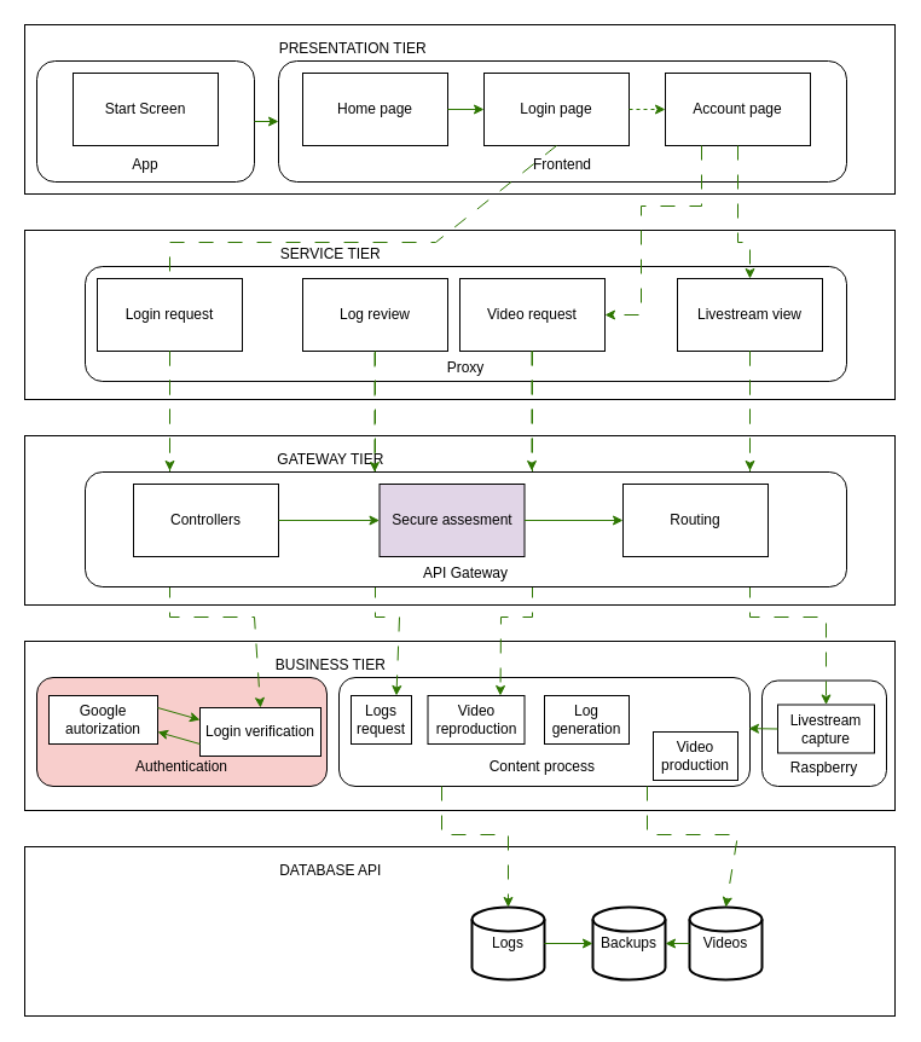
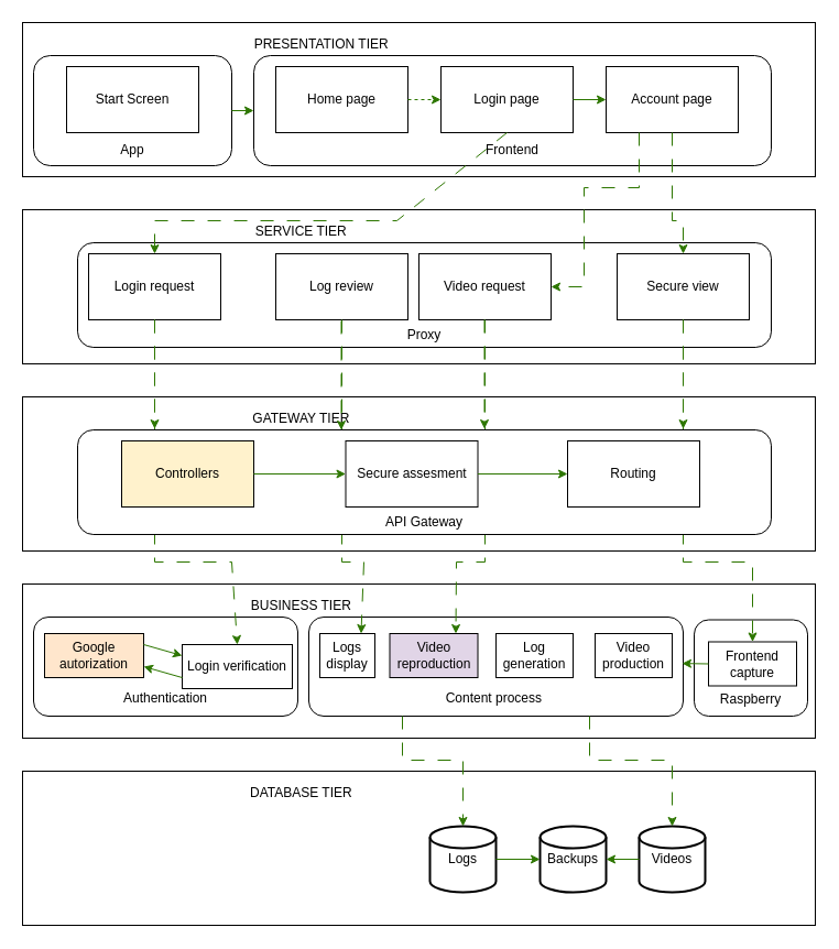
- <mxCell id="43" value="" style="endArrow=classic;html=1;rounded=0;exitX=1;exitY=0.5;exitDx=0;exitDy=0;entryX=0;entryY=0.5;entryDx=0;entryDy=0;fillColor=#60a917;strokeColor=#2D7600;" parent="1" source="14" target="15" edge="1"><mxGeometry width="50" height="50" relative="1" as="geometry"><mxPoint x="370" y="90" as="sourcePoint" /><mxPoint x="400" y="90" as="targetPoint" /></mxGeometry></mxCell>
+ <mxCell id="43" value="" style="endArrow=classic;html=1;rounded=0;exitX=1;exitY=0.5;exitDx=0;exitDy=0;entryX=0;entryY=0.5;entryDx=0;entryDy=0;fillColor=#60a917;strokeColor=#2D7600;dashed=1;" parent="1" source="14" target="15" edge="1"><mxGeometry width="50" height="50" relative="1" as="geometry"><mxPoint x="370" y="90" as="sourcePoint" /><mxPoint x="400" y="90" as="targetPoint" /></mxGeometry></mxCell>
- <mxCell id="17" value="" style="endArrow=classic;html=1;rounded=0;exitX=1;exitY=0.5;exitDx=0;exitDy=0;entryX=0;entryY=0.5;entryDx=0;entryDy=0;fillColor=#60a917;strokeColor=#2D7600;dashed=1;" parent="1" source="15" target="16" edge="1"><mxGeometry width="50" height="50" relative="1" as="geometry"><mxPoint x="420" y="99.5" as="sourcePoint" /><mxPoint x="480" y="99.5" as="targetPoint" /></mxGeometry></mxCell>
+ <mxCell id="17" value="" style="endArrow=classic;html=1;rounded=0;exitX=1;exitY=0.5;exitDx=0;exitDy=0;entryX=0;entryY=0.5;entryDx=0;entryDy=0;fillColor=#60a917;strokeColor=#2D7600;" parent="1" source="15" target="16" edge="1"><mxGeometry width="50" height="50" relative="1" as="geometry"><mxPoint x="420" y="99.5" as="sourcePoint" /><mxPoint x="480" y="99.5" as="targetPoint" /></mxGeometry></mxCell>
- <mxCell id="18" value="" style="endArrow=none;html=1;rounded=0;exitX=0.5;exitY=1;exitDx=0;exitDy=0;entryX=0.5;entryY=0;entryDx=0;entryDy=0;fillColor=#60a917;strokeColor=#2D7600;dashed=1;dashPattern=12 12;" parent="1" source="15" target="11" edge="1"><mxGeometry width="50" height="50" relative="1" as="geometry"><mxPoint x="300" y="20" as="sourcePoint" /><mxPoint x="360" y="20" as="targetPoint" /><Array as="points"><mxPoint x="360" y="200" /><mxPoint x="140" y="200" /></Array></mxGeometry></mxCell>
+ <mxCell id="18" value="" style="endArrow=classic;html=1;rounded=0;exitX=0.5;exitY=1;exitDx=0;exitDy=0;entryX=0.5;entryY=0;entryDx=0;entryDy=0;fillColor=#60a917;strokeColor=#2D7600;dashed=1;dashPattern=12 12;" parent="1" source="15" target="11" edge="1"><mxGeometry width="50" height="50" relative="1" as="geometry"><mxPoint x="300" y="20" as="sourcePoint" /><mxPoint x="360" y="20" as="targetPoint" /><Array as="points"><mxPoint x="360" y="200" /><mxPoint x="140" y="200" /></Array></mxGeometry></mxCell>
- <mxCell id="13" value="Livestream view" style="rounded=0;whiteSpace=wrap;html=1;" parent="1" vertex="1"><mxGeometry x="560" y="230" width="120" height="60" as="geometry" /></mxCell>
+ <mxCell id="13" value="Secure view" style="rounded=0;whiteSpace=wrap;html=1;" parent="1" vertex="1"><mxGeometry x="560" y="230" width="120" height="60" as="geometry" /></mxCell>
- <mxCell id="49" value="Controllers" style="rounded=0;whiteSpace=wrap;html=1;" vertex="1" parent="1"><mxGeometry x="110" y="400" width="120" height="60" as="geometry" /></mxCell>
+ <mxCell id="49" value="Controllers" style="rounded=0;whiteSpace=wrap;html=1;fillColor=#fff2cc;" vertex="1" parent="1"><mxGeometry x="110" y="400" width="120" height="60" as="geometry" /></mxCell>
- <mxCell id="50" value="Secure assesment" style="rounded=0;whiteSpace=wrap;html=1;fillColor=#e1d5e7;" vertex="1" parent="1"><mxGeometry x="313.5" y="400" width="120" height="60" as="geometry" /></mxCell>
+ <mxCell id="50" value="Secure assesment" style="rounded=0;whiteSpace=wrap;html=1;" vertex="1" parent="1"><mxGeometry x="313.5" y="400" width="120" height="60" as="geometry" /></mxCell>
- <mxCell id="22" value="Google autorization" style="rounded=0;whiteSpace=wrap;html=1;" parent="1" vertex="1"><mxGeometry x="40" y="575" width="90" height="40" as="geometry" /></mxCell>
+ <mxCell id="22" value="Google autorization" style="rounded=0;whiteSpace=wrap;html=1;fillColor=#ffe6cc;" parent="1" vertex="1"><mxGeometry x="40" y="575" width="90" height="40" as="geometry" /></mxCell>
- <mxCell id="33" value="Logs request" style="rounded=0;whiteSpace=wrap;html=1;" parent="1" vertex="1"><mxGeometry x="290" y="575" width="50" height="40" as="geometry" /></mxCell>
+ <mxCell id="33" value="Logs display" style="rounded=0;whiteSpace=wrap;html=1;" parent="1" vertex="1"><mxGeometry x="290" y="575" width="50" height="40" as="geometry" /></mxCell>
- <mxCell id="29" value="Video reproduction" style="rounded=0;whiteSpace=wrap;html=1;" parent="1" vertex="1"><mxGeometry x="353.5" y="575" width="80" height="40" as="geometry" /></mxCell>
+ <mxCell id="29" value="Video reproduction" style="rounded=0;whiteSpace=wrap;html=1;fillColor=#e1d5e7;" parent="1" vertex="1"><mxGeometry x="353.5" y="575" width="80" height="40" as="geometry" /></mxCell>
- <mxCell id="28" value="Livestream capture" style="rounded=0;whiteSpace=wrap;html=1;" parent="1" vertex="1"><mxGeometry x="643" y="582.5" width="80" height="40" as="geometry" /></mxCell>
+ <mxCell id="28" value="Frontend capture" style="rounded=0;whiteSpace=wrap;html=1;" parent="1" vertex="1"><mxGeometry x="643" y="582.5" width="80" height="40" as="geometry" /></mxCell>
- <mxCell id="10" value="&lt;div&gt;&lt;br&gt;&lt;/div&gt;&lt;div&gt;&lt;br&gt;&lt;/div&gt;&lt;div&gt;&lt;br&gt;&lt;/div&gt;&lt;div&gt;&lt;br&gt;&lt;/div&gt;&lt;div&gt;&lt;br&gt;&lt;/div&gt;&lt;div&gt;&lt;br&gt;&lt;/div&gt;&lt;div&gt;&lt;br&gt;&lt;/div&gt;&lt;div&gt;&lt;br&gt;&lt;/div&gt;&lt;div&gt;&lt;br&gt;&lt;/div&gt;&lt;div&gt;&lt;span style=&quot;background-color: transparent; color: light-dark(rgb(0, 0, 0), rgb(255, 255, 255));&quot;&gt;Authentication&lt;/span&gt;&lt;/div&gt;&lt;div&gt;&lt;br&gt;&lt;/div&gt;&lt;div&gt;&lt;br&gt;&lt;/div&gt;&lt;div&gt;&lt;br&gt;&lt;/div&gt;&lt;div&gt;&lt;br&gt;&lt;/div&gt;&lt;div&gt;&lt;br&gt;&lt;/div&gt;" style="rounded=1;whiteSpace=wrap;html=1;fillColor=#f8cecc;" parent="1" vertex="1"><mxGeometry x="30" y="560" width="240" height="90" as="geometry" /></mxCell>
+ <mxCell id="10" value="&lt;div&gt;&lt;br&gt;&lt;/div&gt;&lt;div&gt;&lt;br&gt;&lt;/div&gt;&lt;div&gt;&lt;br&gt;&lt;/div&gt;&lt;div&gt;&lt;br&gt;&lt;/div&gt;&lt;div&gt;&lt;br&gt;&lt;/div&gt;&lt;div&gt;&lt;br&gt;&lt;/div&gt;&lt;div&gt;&lt;br&gt;&lt;/div&gt;&lt;div&gt;&lt;br&gt;&lt;/div&gt;&lt;div&gt;&lt;br&gt;&lt;/div&gt;&lt;div&gt;&lt;span style=&quot;background-color: transparent; color: light-dark(rgb(0, 0, 0), rgb(255, 255, 255));&quot;&gt;Authentication&lt;/span&gt;&lt;/div&gt;&lt;div&gt;&lt;br&gt;&lt;/div&gt;&lt;div&gt;&lt;br&gt;&lt;/div&gt;&lt;div&gt;&lt;br&gt;&lt;/div&gt;&lt;div&gt;&lt;br&gt;&lt;/div&gt;&lt;div&gt;&lt;br&gt;&lt;/div&gt;" style="rounded=1;whiteSpace=wrap;html=1;" parent="1" vertex="1"><mxGeometry x="30" y="560" width="240" height="90" as="geometry" /></mxCell>
- <mxCell id="27" value="Video production" style="rounded=0;whiteSpace=wrap;html=1;" parent="1" vertex="1"><mxGeometry x="540" y="605" width="70" height="40" as="geometry" /></mxCell>
+ <mxCell id="27" value="Video production" style="rounded=0;whiteSpace=wrap;html=1;" parent="1" vertex="1"><mxGeometry x="540" y="575" width="70" height="40" as="geometry" /></mxCell>
- <mxCell id="21" value="&amp;nbsp; &amp;nbsp; &amp;nbsp;DATABASE API&amp;nbsp;&amp;nbsp; &amp;nbsp; &amp;nbsp; &amp;nbsp; &amp;nbsp; &amp;nbsp; &amp;nbsp; &amp;nbsp; &amp;nbsp; &amp;nbsp; &amp;nbsp; &amp;nbsp; &amp;nbsp; &amp;nbsp; &amp;nbsp; &amp;nbsp; &amp;nbsp; &amp;nbsp; &amp;nbsp; &amp;nbsp; &amp;nbsp; &amp;nbsp; &amp;nbsp; &amp;nbsp; &amp;nbsp; &amp;nbsp; &amp;nbsp; &amp;nbsp; &amp;nbsp; &amp;nbsp; &amp;nbsp; &amp;nbsp; &amp;nbsp; &amp;nbsp;&amp;nbsp;&lt;div&gt;&lt;br&gt;&lt;/div&gt;&lt;div&gt;&lt;br&gt;&lt;/div&gt;&lt;div&gt;&lt;br&gt;&lt;/div&gt;&lt;div&gt;&lt;br&gt;&lt;/div&gt;&lt;div&gt;&lt;br&gt;&lt;/div&gt;&lt;div&gt;&lt;br&gt;&lt;/div&gt;&lt;div&gt;&lt;br&gt;&lt;/div&gt;" style="rounded=0;whiteSpace=wrap;html=1;fillColor=light-dark(#FFFFFF,#656565);" parent="1" vertex="1"><mxGeometry x="20" y="700" width="720" height="140" as="geometry" /></mxCell>
+ <mxCell id="21" value="&amp;nbsp; &amp;nbsp; &amp;nbsp;DATABASE TIER&amp;nbsp;&amp;nbsp; &amp;nbsp; &amp;nbsp; &amp;nbsp; &amp;nbsp; &amp;nbsp; &amp;nbsp; &amp;nbsp; &amp;nbsp; &amp;nbsp; &amp;nbsp; &amp;nbsp; &amp;nbsp; &amp;nbsp; &amp;nbsp; &amp;nbsp; &amp;nbsp; &amp;nbsp; &amp;nbsp; &amp;nbsp; &amp;nbsp; &amp;nbsp; &amp;nbsp; &amp;nbsp; &amp;nbsp; &amp;nbsp; &amp;nbsp; &amp;nbsp; &amp;nbsp; &amp;nbsp; &amp;nbsp; &amp;nbsp; &amp;nbsp; &amp;nbsp;&amp;nbsp;&lt;div&gt;&lt;br&gt;&lt;/div&gt;&lt;div&gt;&lt;br&gt;&lt;/div&gt;&lt;div&gt;&lt;br&gt;&lt;/div&gt;&lt;div&gt;&lt;br&gt;&lt;/div&gt;&lt;div&gt;&lt;br&gt;&lt;/div&gt;&lt;div&gt;&lt;br&gt;&lt;/div&gt;&lt;div&gt;&lt;br&gt;&lt;/div&gt;" style="rounded=0;whiteSpace=wrap;html=1;fillColor=light-dark(#FFFFFF,#656565);" parent="1" vertex="1"><mxGeometry x="20" y="700" width="720" height="140" as="geometry" /></mxCell>
- <mxCell id="37" value="Videos" style="strokeWidth=2;html=1;shape=mxgraph.flowchart.database;whiteSpace=wrap;" parent="1" vertex="1"><mxGeometry x="570" y="750" width="60" height="60" as="geometry" /></mxCell>
+ <mxCell id="37" value="Videos" style="strokeWidth=2;html=1;shape=mxgraph.flowchart.database;whiteSpace=wrap;" parent="1" vertex="1"><mxGeometry x="580" y="750" width="60" height="60" as="geometry" /></mxCell>
